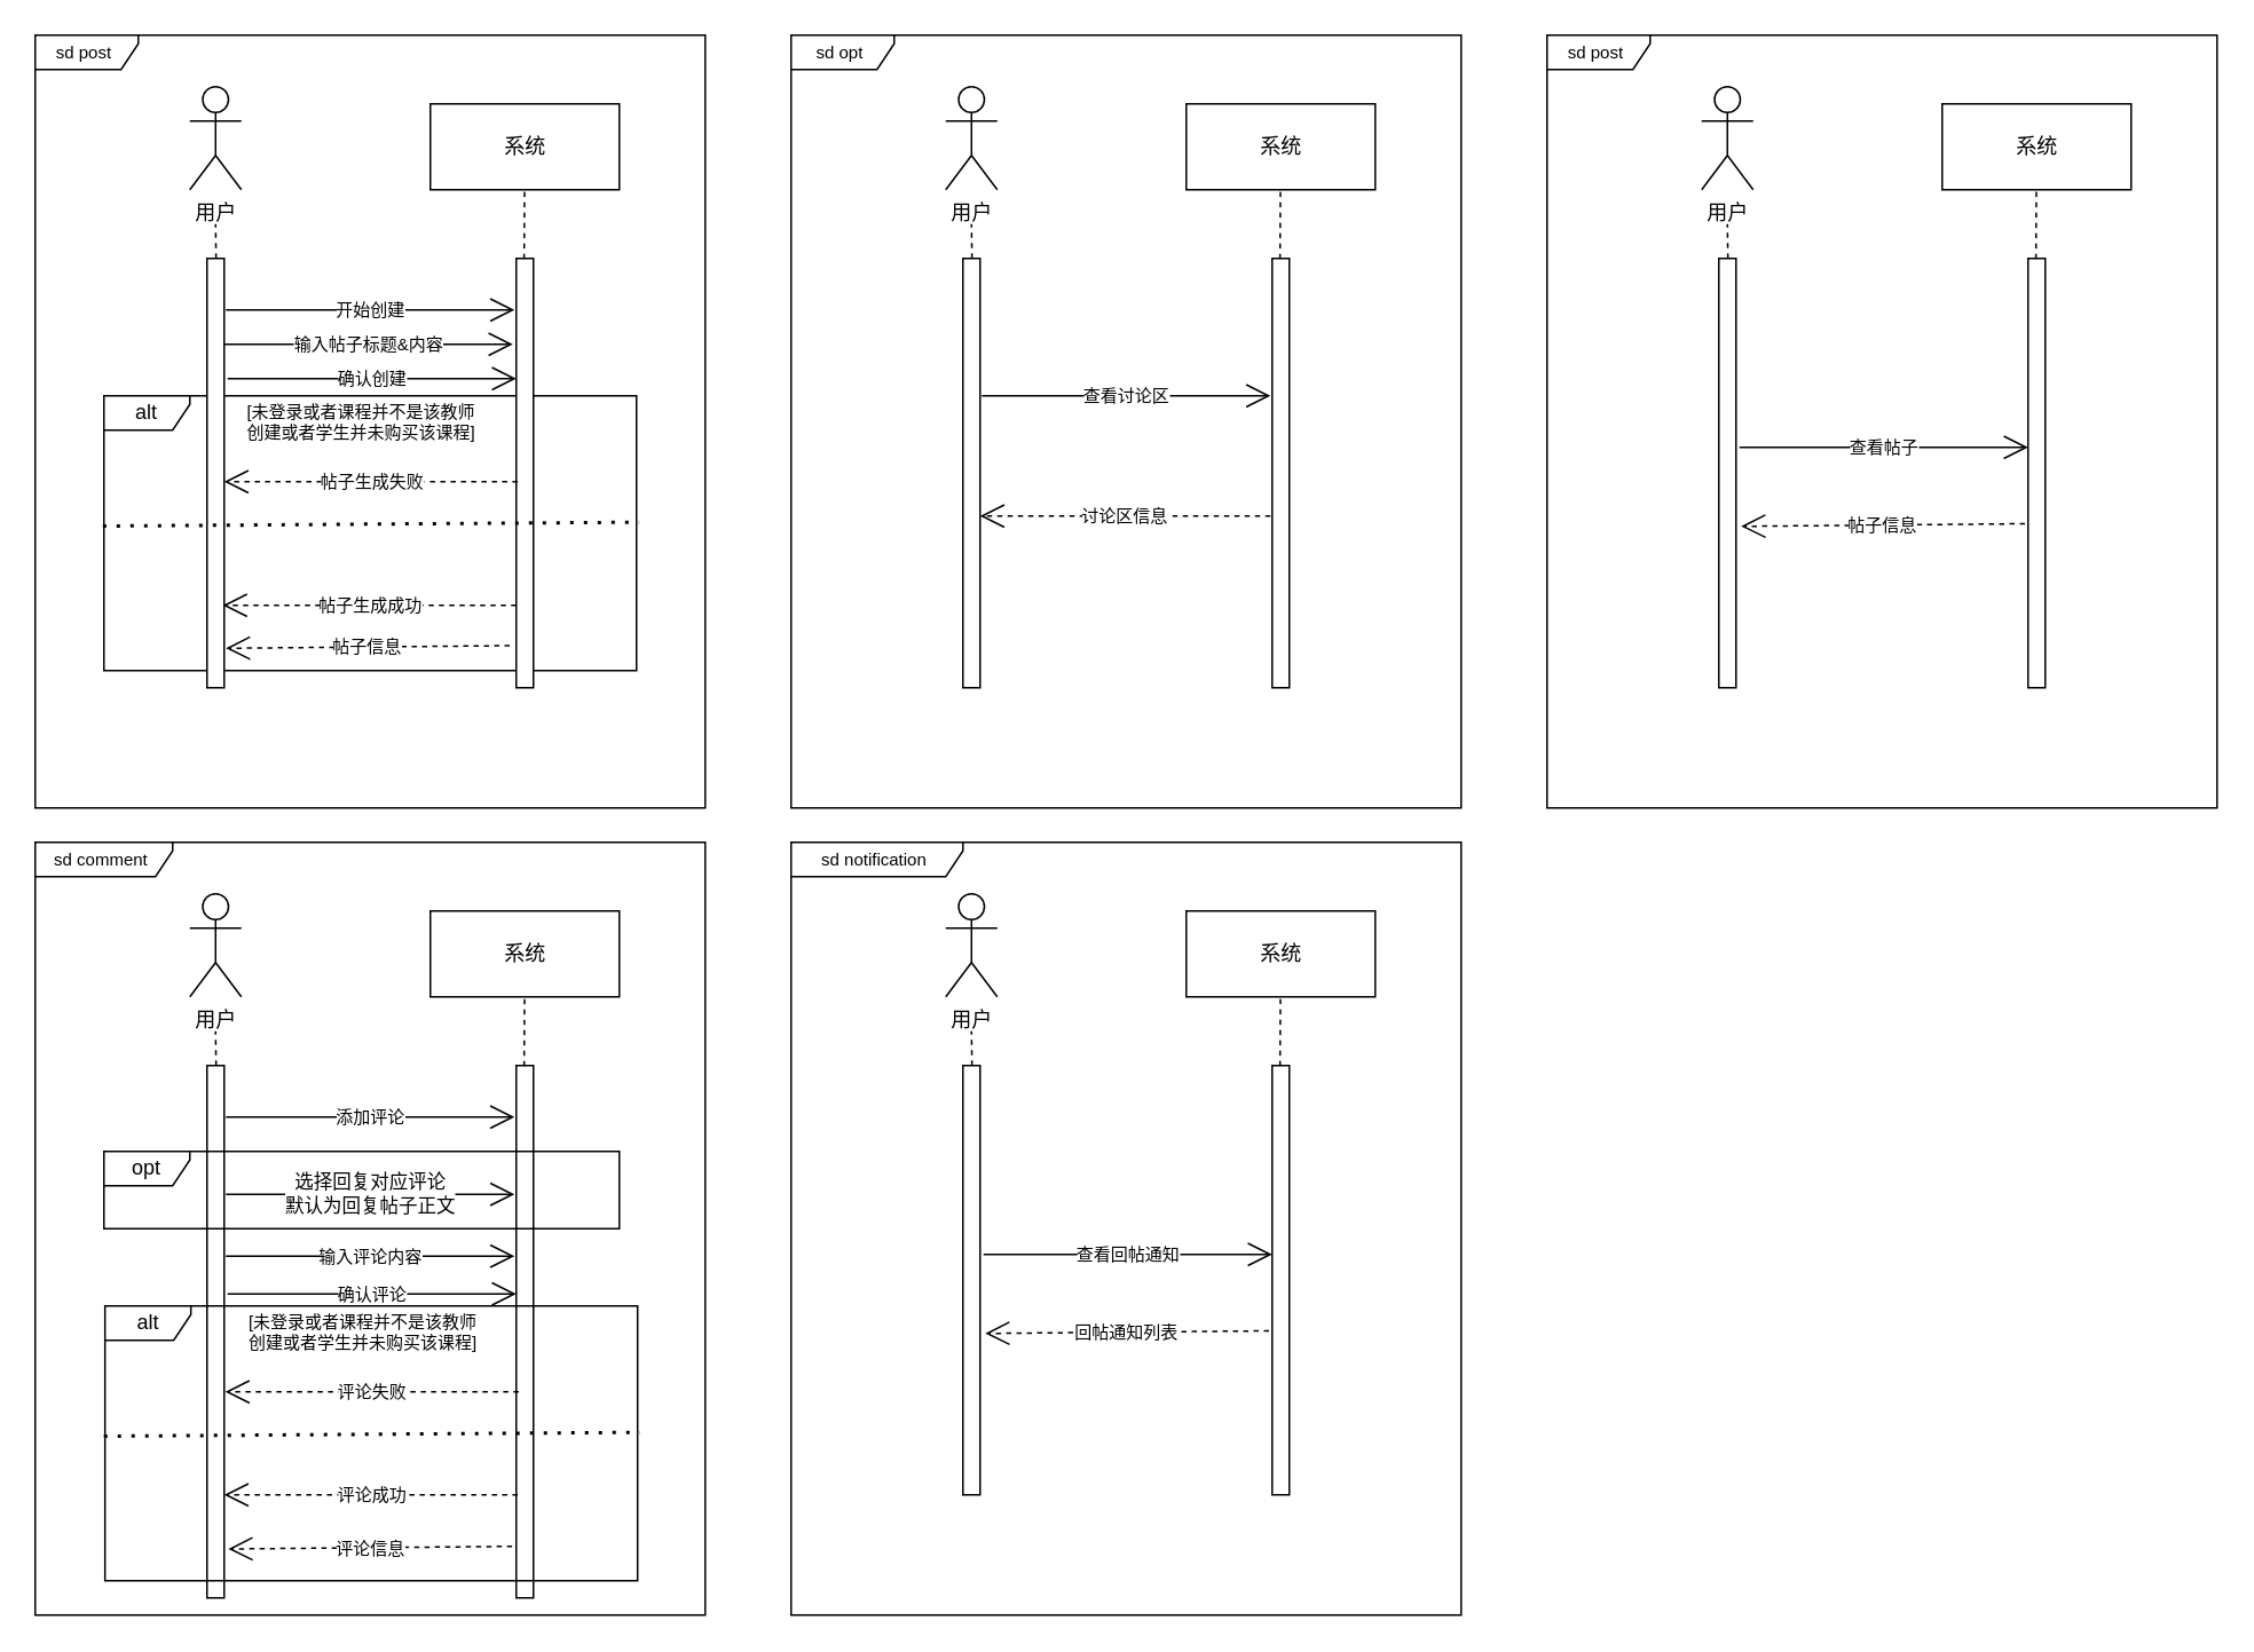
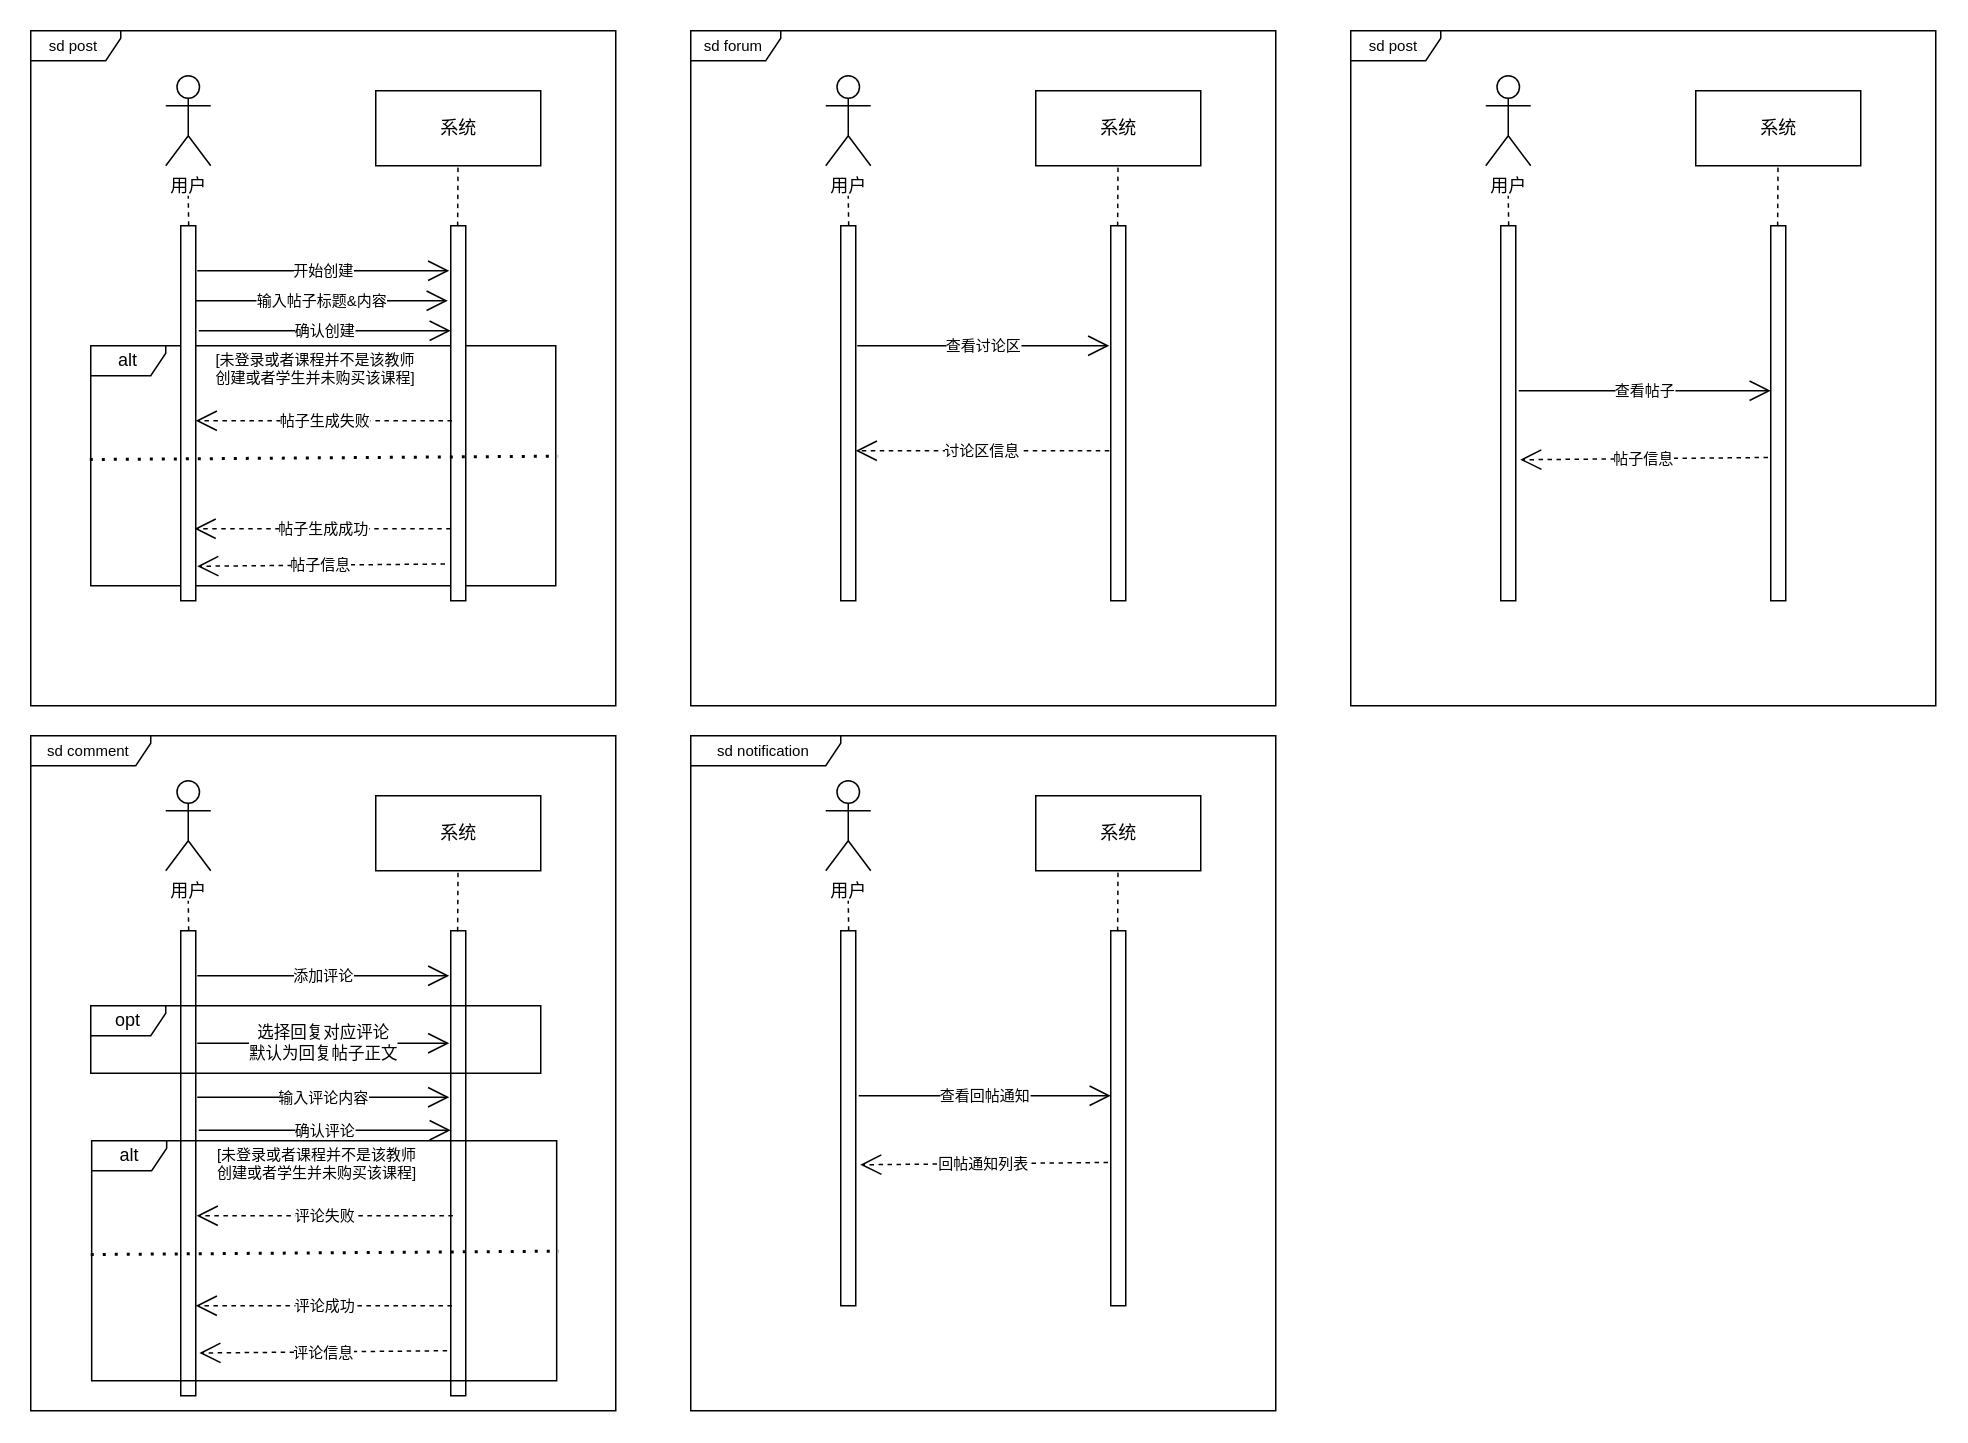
- <mxCell id="20" value="sd opt&amp;nbsp;" style="shape=umlFrame;whiteSpace=wrap;html=1;fontSize=10;width=60;height=20;" parent="1" vertex="1"><mxGeometry x="460" y="20" width="390" height="450" as="geometry" /></mxCell>
+ <mxCell id="20" value="sd forum&amp;nbsp;" style="shape=umlFrame;whiteSpace=wrap;html=1;fontSize=10;width=60;height=20;" parent="1" vertex="1"><mxGeometry x="460" y="20" width="390" height="450" as="geometry" /></mxCell>
